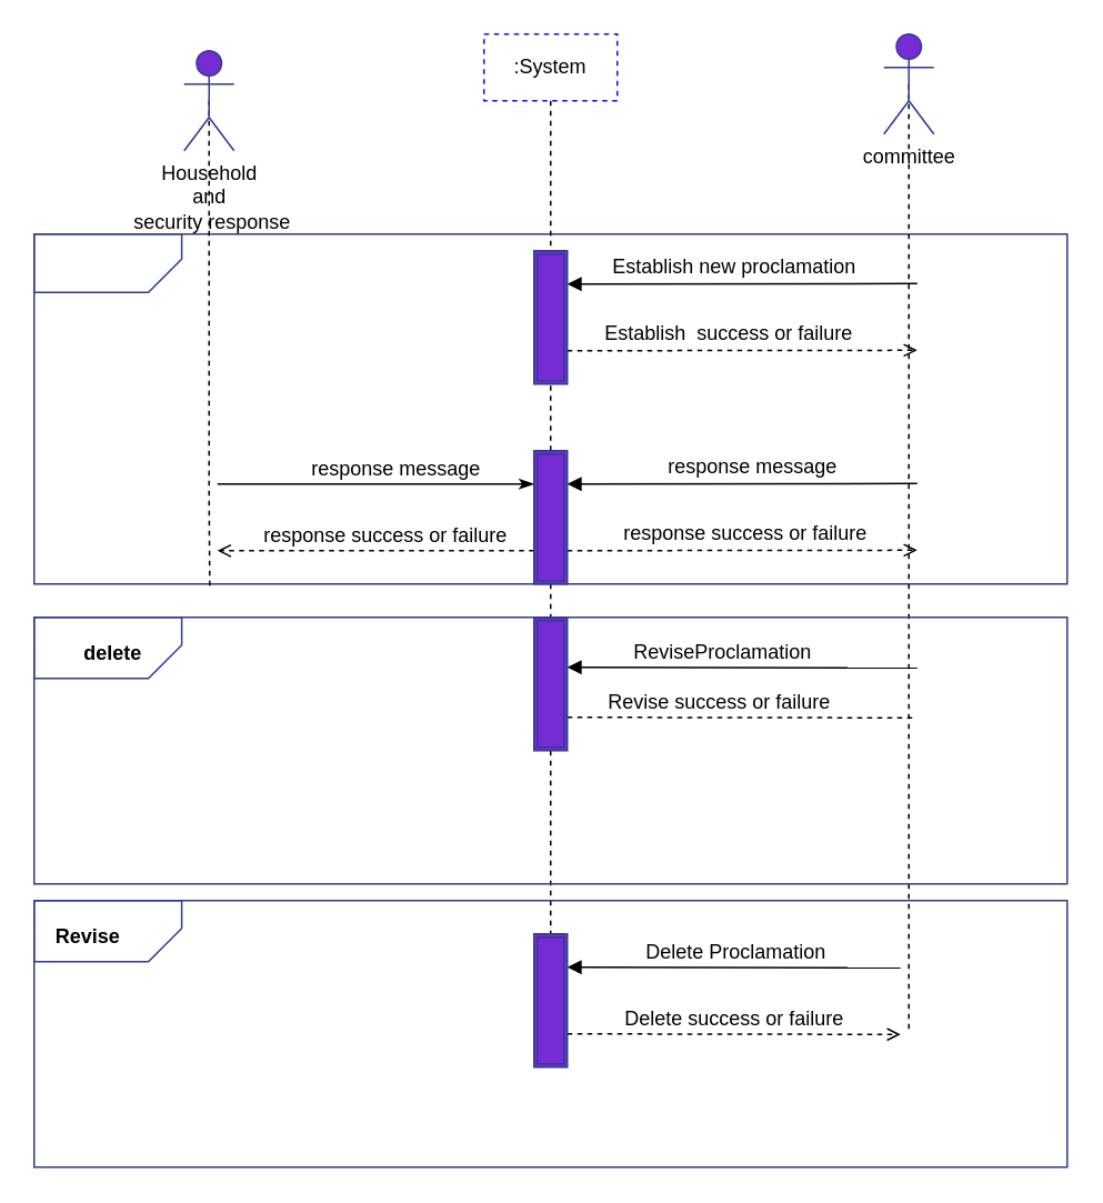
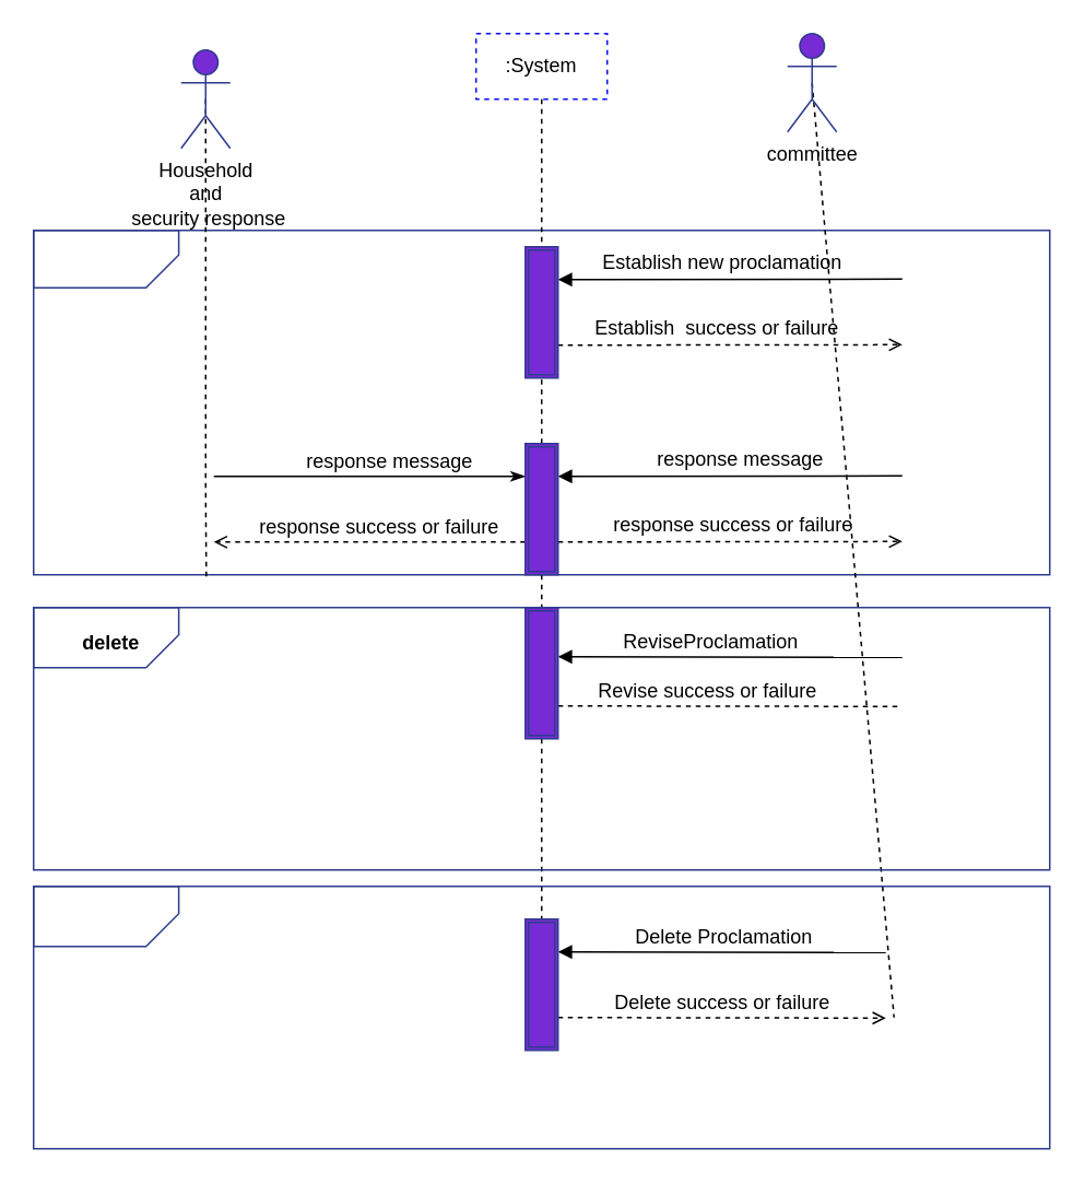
- <mxCell id="37" value="committee" style="shape=umlActor;verticalLabelPosition=bottom;verticalAlign=top;html=1;strokeColor=#2f3d8e;fontSize=12;fillColor=#772bd4;" vertex="1" parent="1"><mxGeometry x="530" y="20" width="30" height="60" as="geometry" /></mxCell>
+ <mxCell id="37" value="committee" style="shape=umlActor;verticalLabelPosition=bottom;verticalAlign=top;html=1;strokeColor=#2f3d8e;fontSize=12;fillColor=#772bd4;" vertex="1" parent="1"><mxGeometry x="480" y="20" width="30" height="60" as="geometry" /></mxCell>
- <mxCell id="42" value="&lt;font style=&quot;font-size: 12px;&quot;&gt;Revise&lt;/font&gt;" style="text;strokeColor=none;fillColor=none;html=1;fontSize=24;fontStyle=1;verticalAlign=middle;align=center;" vertex="1" parent="1"><mxGeometry x="20" y="549.167" width="63.265" height="18.333" as="geometry" /></mxCell>
